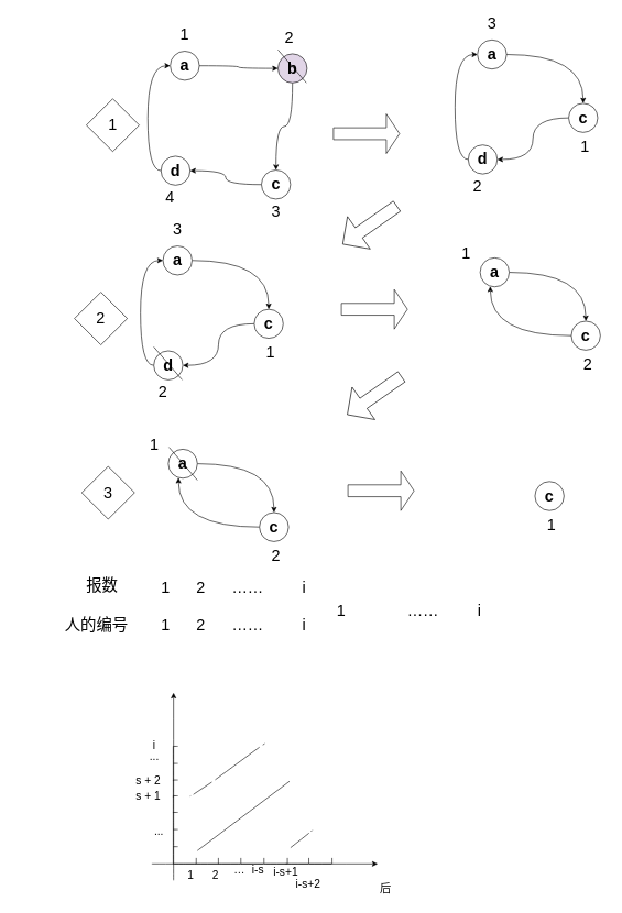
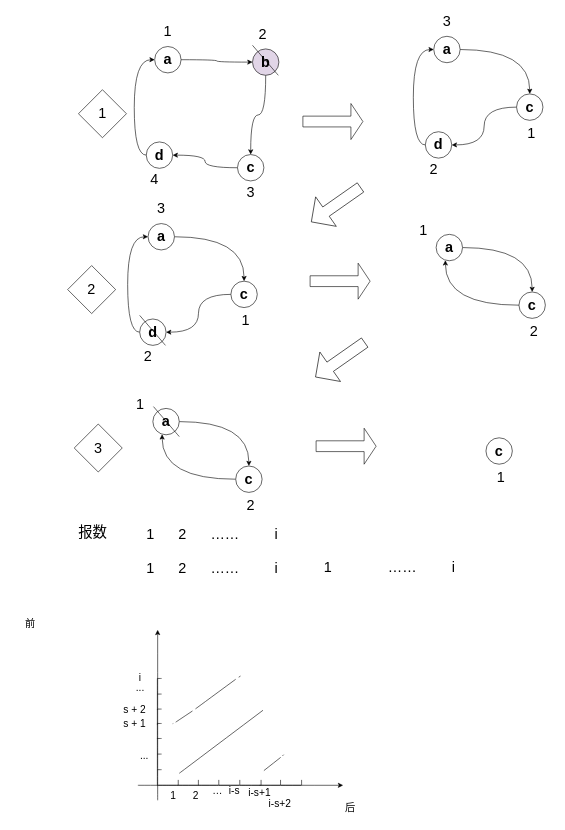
- <mxCell id="61" value="1&lt;span style=&quot;white-space: pre&quot;&gt;&#09;&lt;/span&gt;&lt;span style=&quot;white-space: pre&quot;&gt;&#09;&lt;/span&gt;……&lt;span style=&quot;white-space: pre&quot;&gt;&#09;&lt;/span&gt;&lt;span style=&quot;white-space: pre&quot;&gt;&#09;&lt;/span&gt;i" style="text;html=1;strokeColor=none;fillColor=none;align=center;verticalAlign=middle;whiteSpace=wrap;rounded=0;fontSize=24;" vertex="1" parent="1"><mxGeometry x="479" y="910" width="279" height="30" as="geometry" /></mxCell>
+ <mxCell id="61" value="1&lt;span style=&quot;white-space: pre&quot;&gt;&#09;&lt;/span&gt;&lt;span style=&quot;white-space: pre&quot;&gt;&#09;&lt;/span&gt;……&lt;span style=&quot;white-space: pre&quot;&gt;&#09;&lt;/span&gt;&lt;span style=&quot;white-space: pre&quot;&gt;&#09;&lt;/span&gt;i" style="text;html=1;strokeColor=none;fillColor=none;align=center;verticalAlign=middle;whiteSpace=wrap;rounded=0;fontSize=24;" vertex="1" parent="1"><mxGeometry x="509" y="930" width="279" height="30" as="geometry" /></mxCell>
- <mxCell id="58" value="人的编号" style="text;html=1;strokeColor=none;fillColor=none;align=center;verticalAlign=middle;whiteSpace=wrap;rounded=0;fontSize=24;" vertex="1" parent="1"><mxGeometry x="74" y="932" width="143" height="30" as="geometry" /></mxCell>
+ <mxCell id="103" value="前" style="text;html=1;strokeColor=none;fillColor=none;align=center;verticalAlign=middle;whiteSpace=wrap;rounded=0;fontSize=17;" vertex="1" parent="1"><mxGeometry x="20" y="1024" width="60" height="30" as="geometry" /></mxCell>
